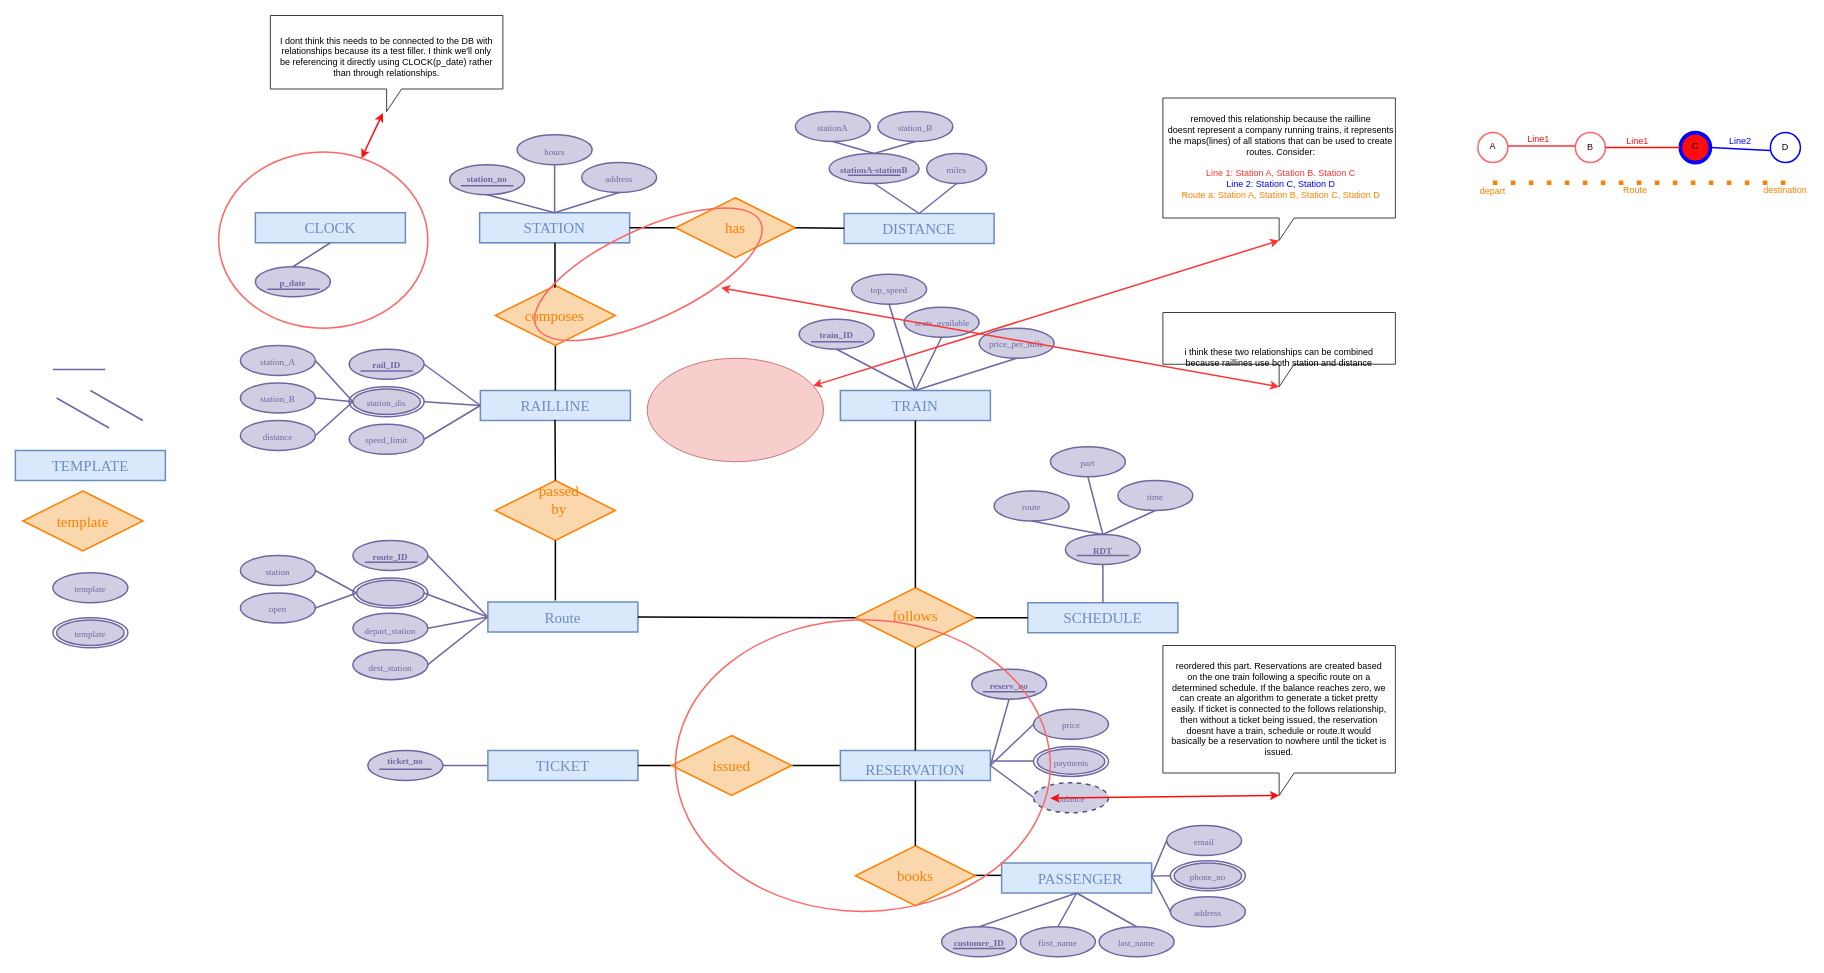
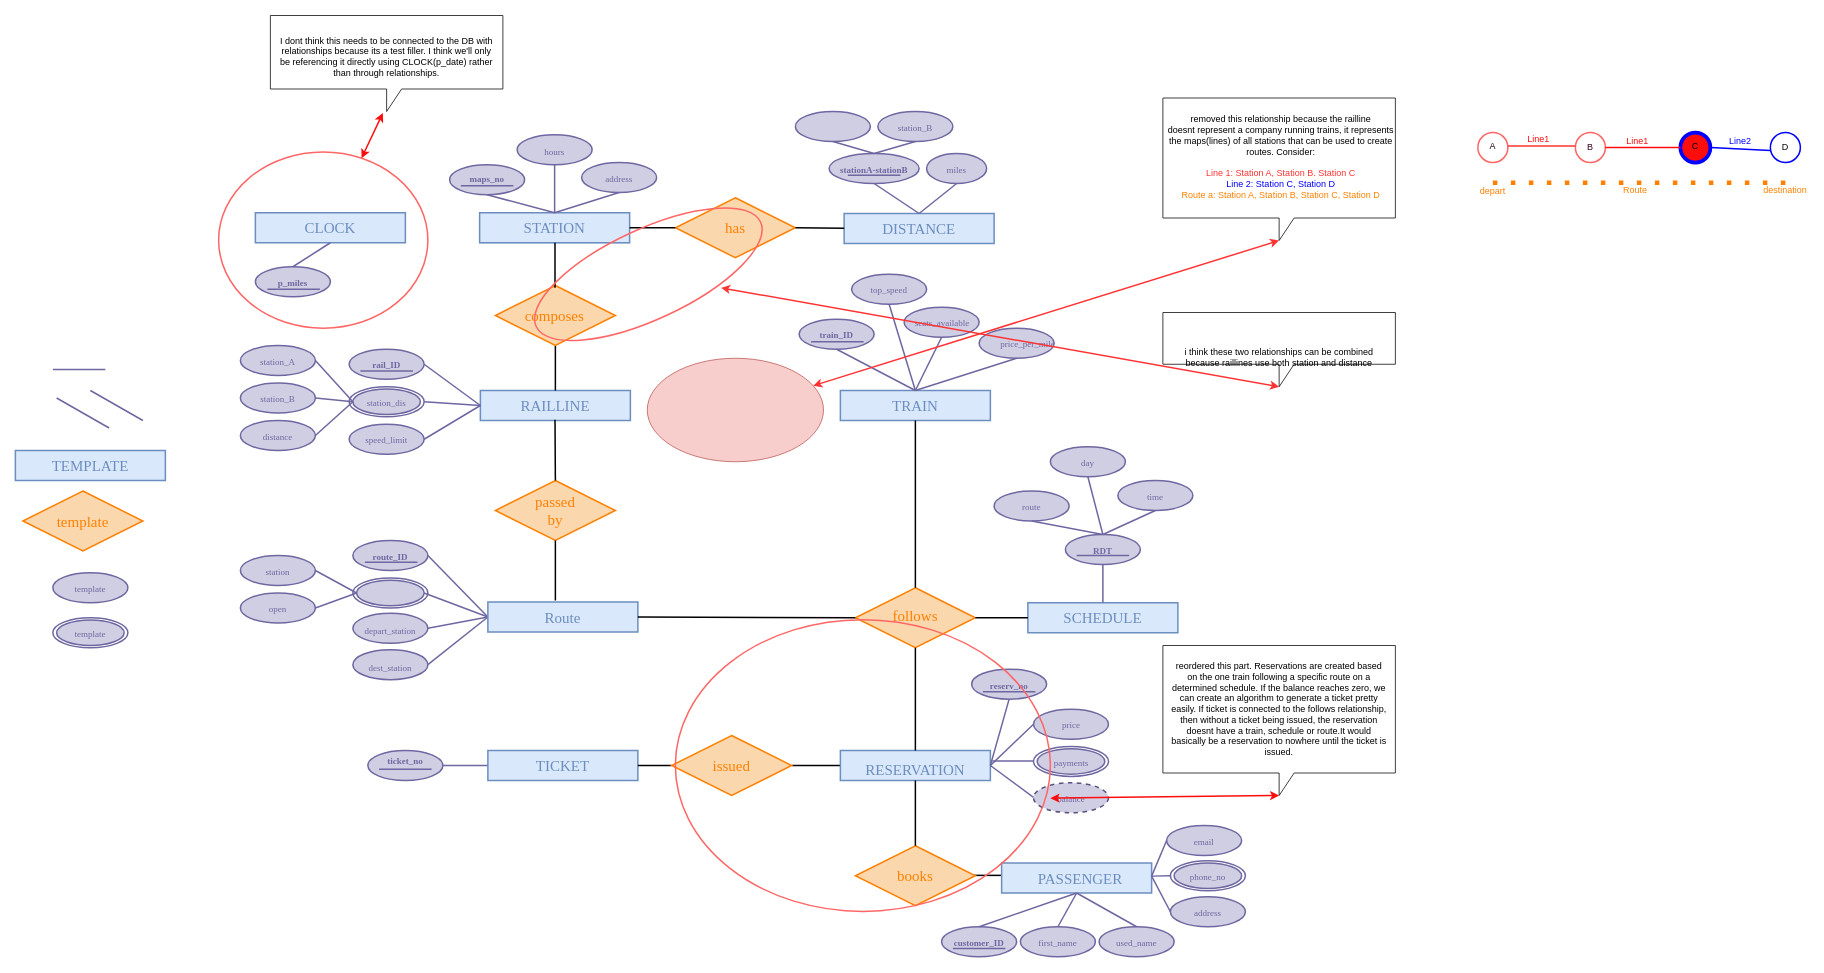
- <mxCell id="39" value="&lt;font style=&quot;font-size: 12px&quot; color=&quot;#6E67A1&quot;&gt;stationA&lt;/font&gt;" style="text;html=1;strokeColor=none;fillColor=none;align=center;verticalAlign=middle;whiteSpace=wrap;rounded=0;fontFamily=Lucida Console;fontSize=20;fontColor=#FF8000;" parent="1" vertex="1"><mxGeometry x="1080" y="160" width="60" height="12" as="geometry" /></mxCell>
- <mxCell id="29" value="&lt;b&gt;&lt;font style=&quot;font-size: 12px&quot; color=&quot;#6E67A1&quot;&gt;station_no&lt;/font&gt;&lt;/b&gt;" style="text;html=1;strokeColor=none;fillColor=none;align=center;verticalAlign=middle;whiteSpace=wrap;rounded=0;fontFamily=Lucida Console;fontSize=20;fontColor=#FF8000;" parent="1" vertex="1"><mxGeometry x="619" y="228" width="60" height="12" as="geometry" /></mxCell>
+ <mxCell id="29" value="&lt;b&gt;&lt;font style=&quot;font-size: 12px&quot; color=&quot;#6E67A1&quot;&gt;maps_no&lt;/font&gt;&lt;/b&gt;" style="text;html=1;strokeColor=none;fillColor=none;align=center;verticalAlign=middle;whiteSpace=wrap;rounded=0;fontFamily=Lucida Console;fontSize=20;fontColor=#FF8000;" parent="1" vertex="1"><mxGeometry x="619" y="228" width="60" height="12" as="geometry" /></mxCell>
- <mxCell id="119" value="&lt;b&gt;&lt;font style=&quot;font-size: 12px&quot; color=&quot;#6E67A1&quot;&gt;p_date&lt;/font&gt;&lt;/b&gt;" style="text;html=1;strokeColor=none;fillColor=none;align=center;verticalAlign=middle;whiteSpace=wrap;rounded=0;fontFamily=Lucida Console;fontSize=20;fontColor=#FF8000;" parent="1" vertex="1"><mxGeometry x="360" y="367" width="60" height="12" as="geometry" /></mxCell>
+ <mxCell id="119" value="&lt;b&gt;&lt;font style=&quot;font-size: 12px&quot; color=&quot;#6E67A1&quot;&gt;p_miles&lt;/font&gt;&lt;/b&gt;" style="text;html=1;strokeColor=none;fillColor=none;align=center;verticalAlign=middle;whiteSpace=wrap;rounded=0;fontFamily=Lucida Console;fontSize=20;fontColor=#FF8000;" parent="1" vertex="1"><mxGeometry x="360" y="367" width="60" height="12" as="geometry" /></mxCell>
- <mxCell id="187" value="&lt;font style=&quot;font-size: 12px&quot; color=&quot;#6E67A1&quot;&gt;price_per_mile&lt;/font&gt;" style="text;html=1;strokeColor=none;fillColor=none;align=center;verticalAlign=middle;whiteSpace=wrap;rounded=0;fontFamily=Lucida Console;fontSize=20;fontColor=#FF8000;" parent="1" vertex="1"><mxGeometry x="1325" y="448" width="60" height="12" as="geometry" /></mxCell>
+ <mxCell id="187" value="&lt;font style=&quot;font-size: 12px&quot; color=&quot;#6E67A1&quot;&gt;price_per_mile&lt;/font&gt;" style="text;html=1;strokeColor=none;fillColor=none;align=center;verticalAlign=middle;whiteSpace=wrap;rounded=0;fontFamily=Lucida Console;fontSize=20;fontColor=#FF8000;" parent="1" vertex="1"><mxGeometry x="1340" y="448" width="60" height="12" as="geometry" /></mxCell>
- <mxCell id="64" value="&lt;font style=&quot;font-size: 12px&quot; color=&quot;#6E67A1&quot;&gt;part&lt;/font&gt;" style="text;html=1;strokeColor=none;fillColor=none;align=center;verticalAlign=middle;whiteSpace=wrap;rounded=0;fontFamily=Lucida Console;fontSize=20;fontColor=#FF8000;" parent="1" vertex="1"><mxGeometry x="1420" y="607" width="60" height="12" as="geometry" /></mxCell>
+ <mxCell id="64" value="&lt;font style=&quot;font-size: 12px&quot; color=&quot;#6E67A1&quot;&gt;day&lt;/font&gt;" style="text;html=1;strokeColor=none;fillColor=none;align=center;verticalAlign=middle;whiteSpace=wrap;rounded=0;fontFamily=Lucida Console;fontSize=20;fontColor=#FF8000;" parent="1" vertex="1"><mxGeometry x="1420" y="607" width="60" height="12" as="geometry" /></mxCell>
- <mxCell id="178" value="&lt;font color=&quot;#ff8000&quot;&gt;&lt;span&gt;passed by&lt;br&gt;&lt;/span&gt;&lt;/font&gt;" style="text;html=1;strokeColor=none;fillColor=none;align=center;verticalAlign=middle;whiteSpace=wrap;rounded=0;fontFamily=Lucida Console;fontSize=20;fontColor=#6C8EBF;" parent="1" vertex="1"><mxGeometry x="715" y="650" width="60" height="30" as="geometry" /></mxCell>
+ <mxCell id="178" value="&lt;font color=&quot;#ff8000&quot;&gt;&lt;span&gt;passed by&lt;br&gt;&lt;/span&gt;&lt;/font&gt;" style="text;html=1;strokeColor=none;fillColor=none;align=center;verticalAlign=middle;whiteSpace=wrap;rounded=0;fontFamily=Lucida Console;fontSize=20;fontColor=#6C8EBF;" parent="1" vertex="1"><mxGeometry x="710" y="665" width="60" height="30" as="geometry" /></mxCell>
- <mxCell id="131" value="&lt;font style=&quot;font-size: 12px&quot; color=&quot;#6E67A1&quot;&gt;last_name&lt;/font&gt;" style="text;html=1;strokeColor=none;fillColor=none;align=center;verticalAlign=middle;whiteSpace=wrap;rounded=0;fontFamily=Lucida Console;fontSize=20;fontColor=#FF8000;" parent="1" vertex="1"><mxGeometry x="1485" y="1247" width="60" height="12" as="geometry" /></mxCell>
+ <mxCell id="131" value="&lt;font style=&quot;font-size: 12px&quot; color=&quot;#6E67A1&quot;&gt;used_name&lt;/font&gt;" style="text;html=1;strokeColor=none;fillColor=none;align=center;verticalAlign=middle;whiteSpace=wrap;rounded=0;fontFamily=Lucida Console;fontSize=20;fontColor=#FF8000;" parent="1" vertex="1"><mxGeometry x="1485" y="1247" width="60" height="12" as="geometry" /></mxCell>
